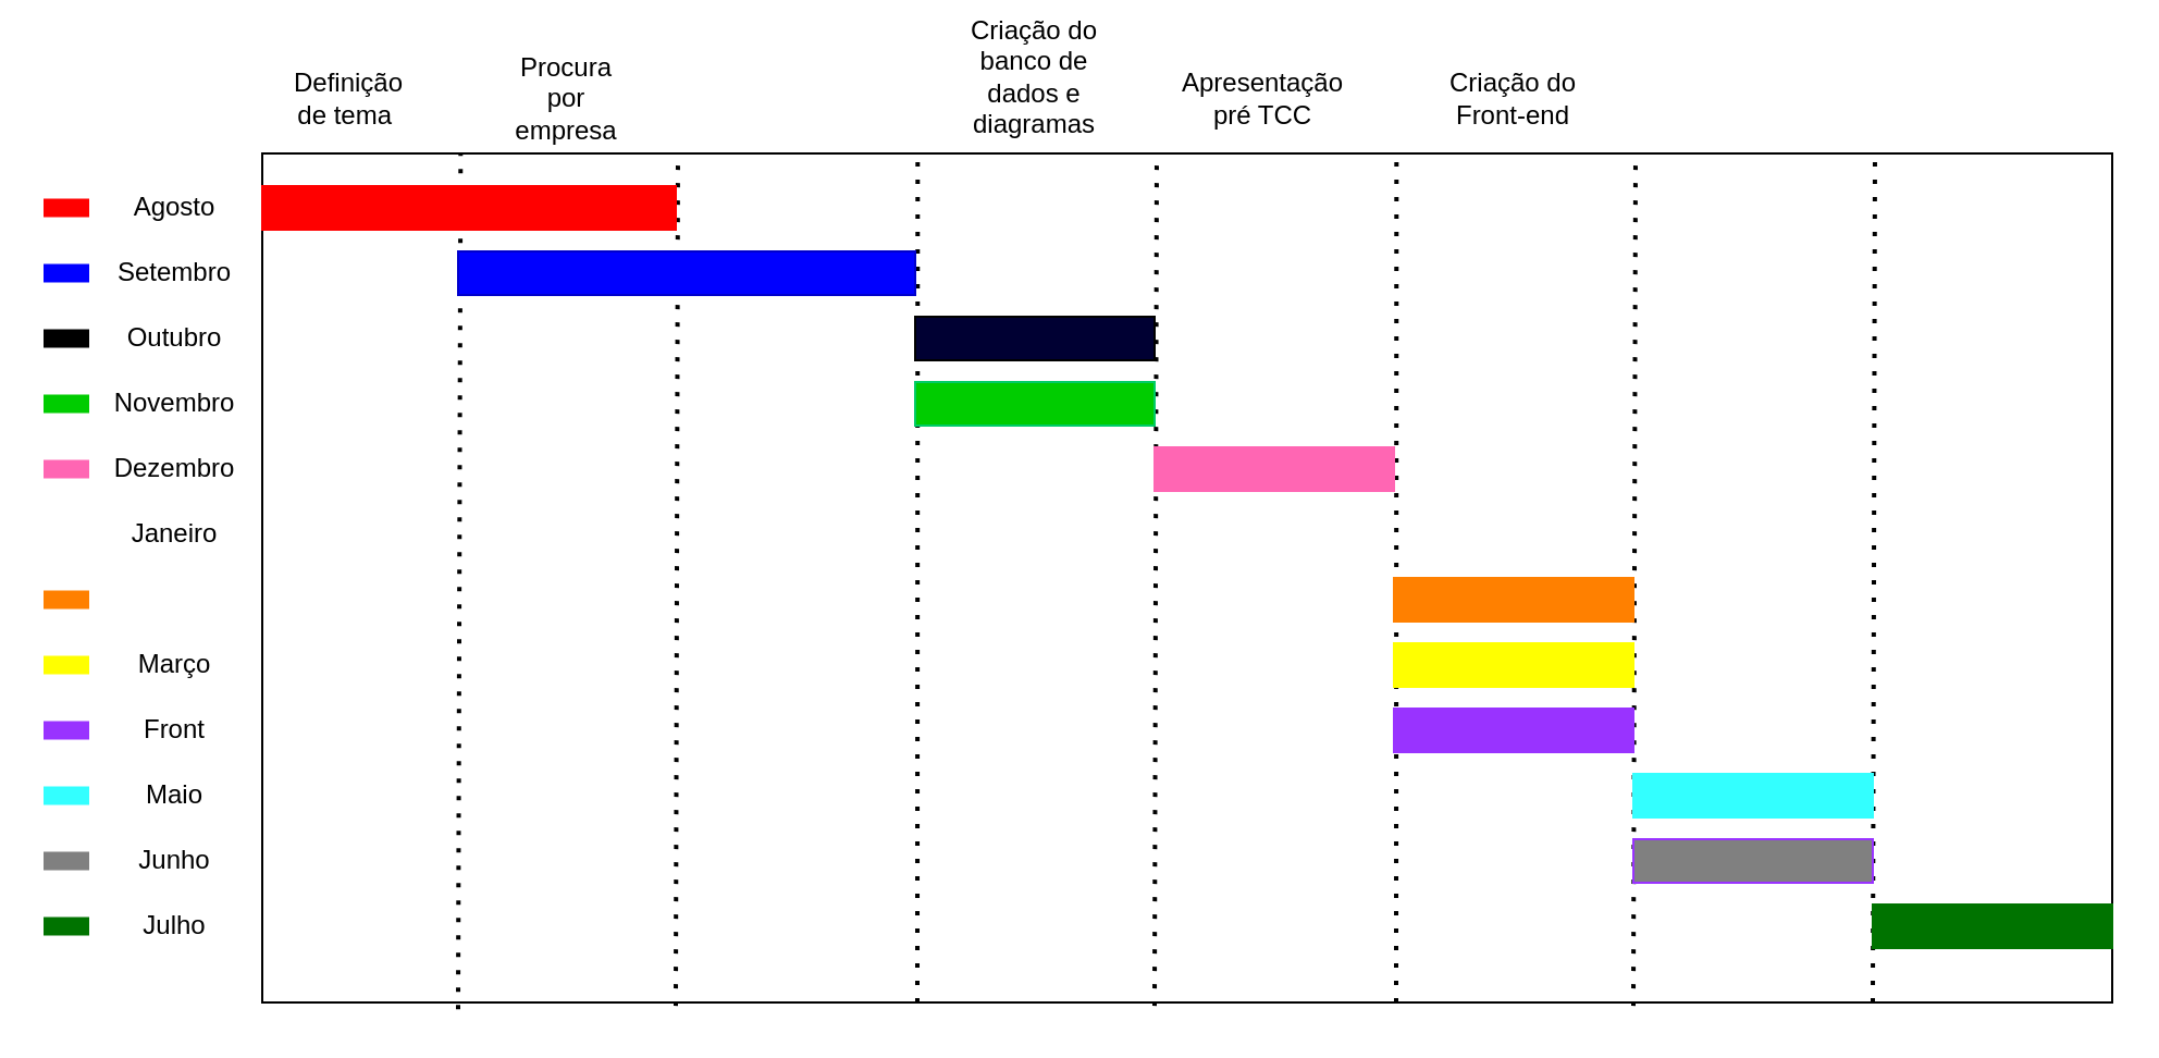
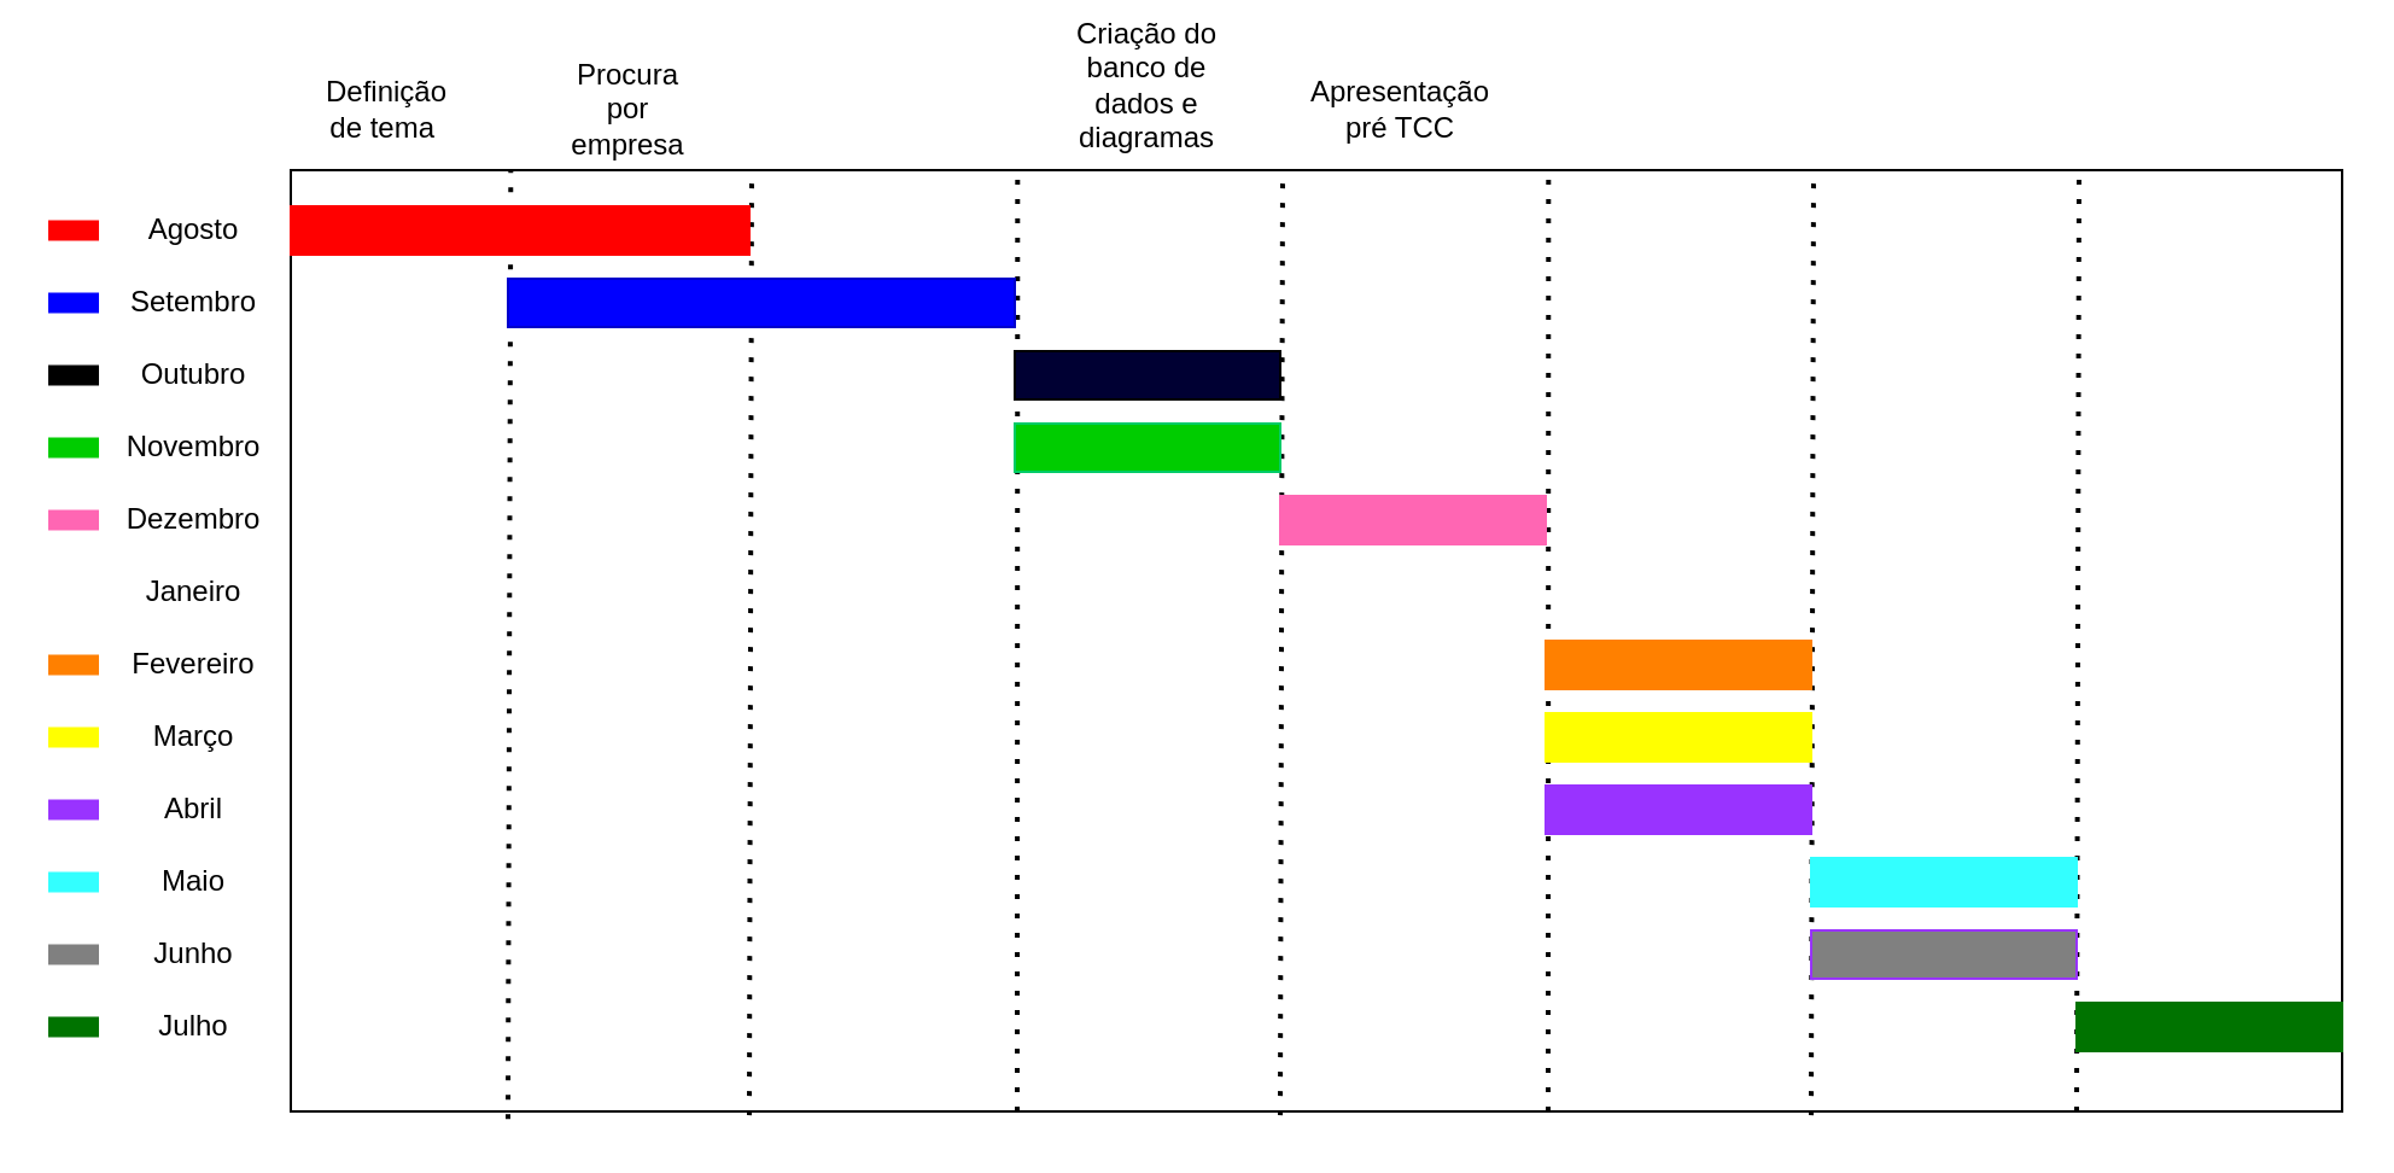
- <mxCell id="30" value="Criação do Front-end" style="text;html=1;strokeColor=none;fillColor=none;align=center;verticalAlign=middle;whiteSpace=wrap;rounded=0;" vertex="1" parent="1"><mxGeometry x="660" y="30" width="70" height="30" as="geometry" /></mxCell>
+ <mxCell id="9" value="Fevereiro" style="text;html=1;strokeColor=none;fillColor=none;align=center;verticalAlign=middle;whiteSpace=wrap;rounded=0;" vertex="1" parent="1"><mxGeometry x="50" y="260" width="60" height="30" as="geometry" /></mxCell>
- <mxCell id="11" value="Front" style="text;html=1;strokeColor=none;fillColor=none;align=center;verticalAlign=middle;whiteSpace=wrap;rounded=0;" vertex="1" parent="1"><mxGeometry x="50" y="320" width="60" height="30" as="geometry" /></mxCell>
+ <mxCell id="11" value="Abril" style="text;html=1;strokeColor=none;fillColor=none;align=center;verticalAlign=middle;whiteSpace=wrap;rounded=0;" vertex="1" parent="1"><mxGeometry x="50" y="320" width="60" height="30" as="geometry" /></mxCell>
